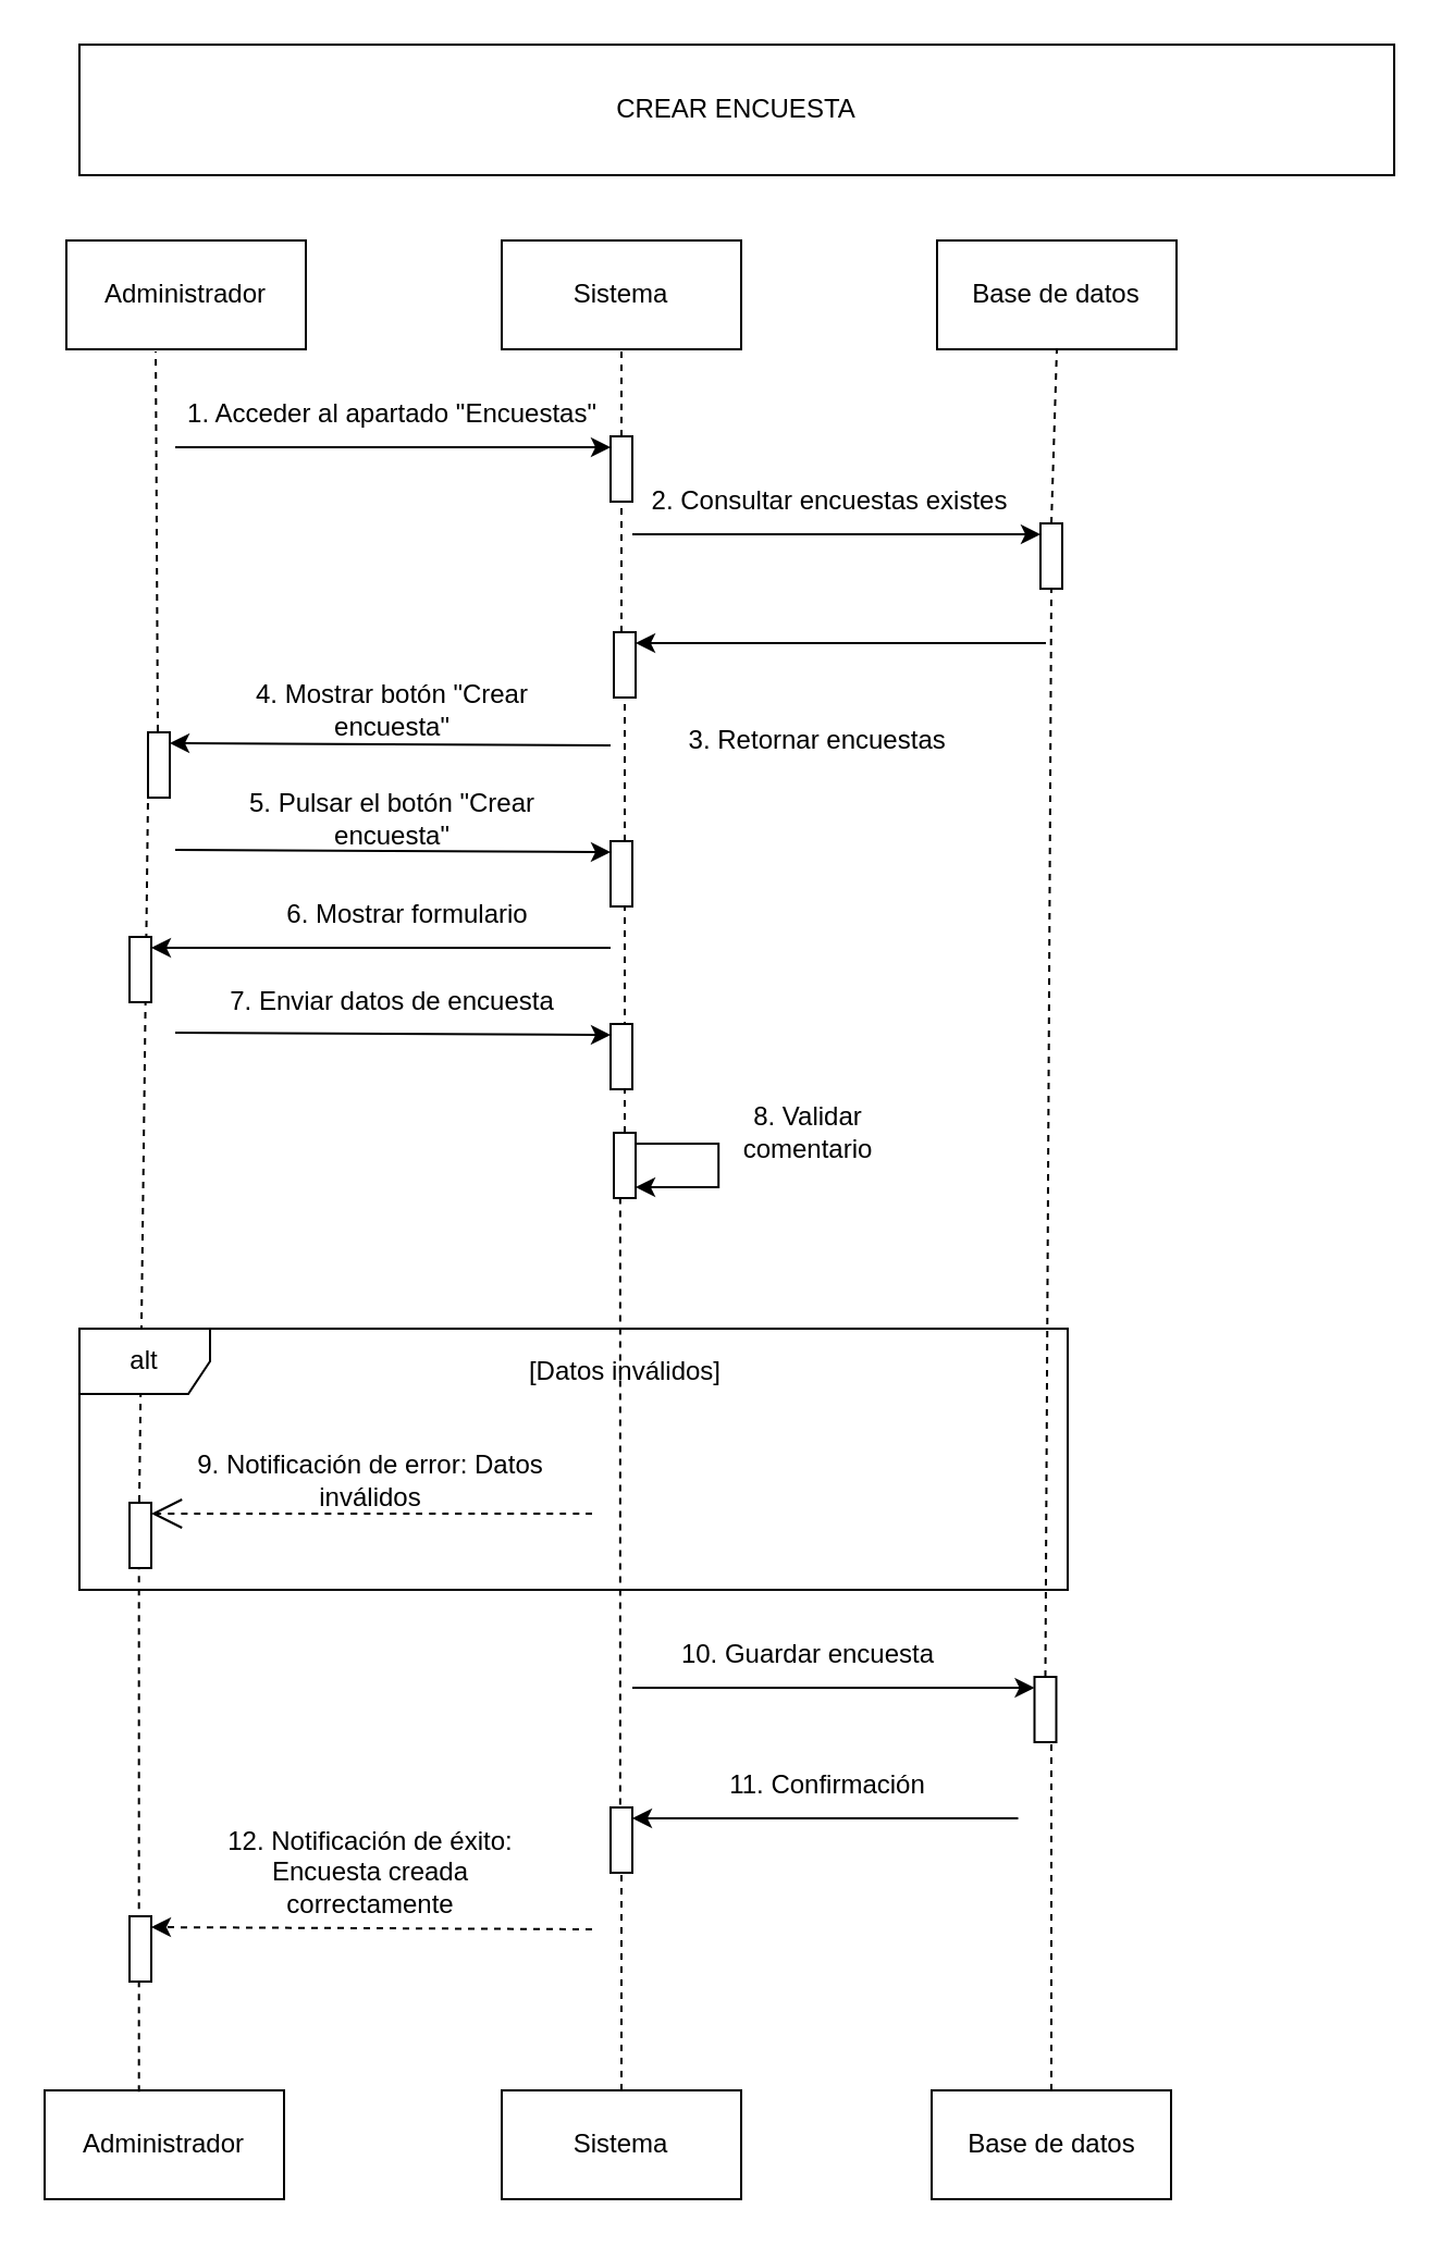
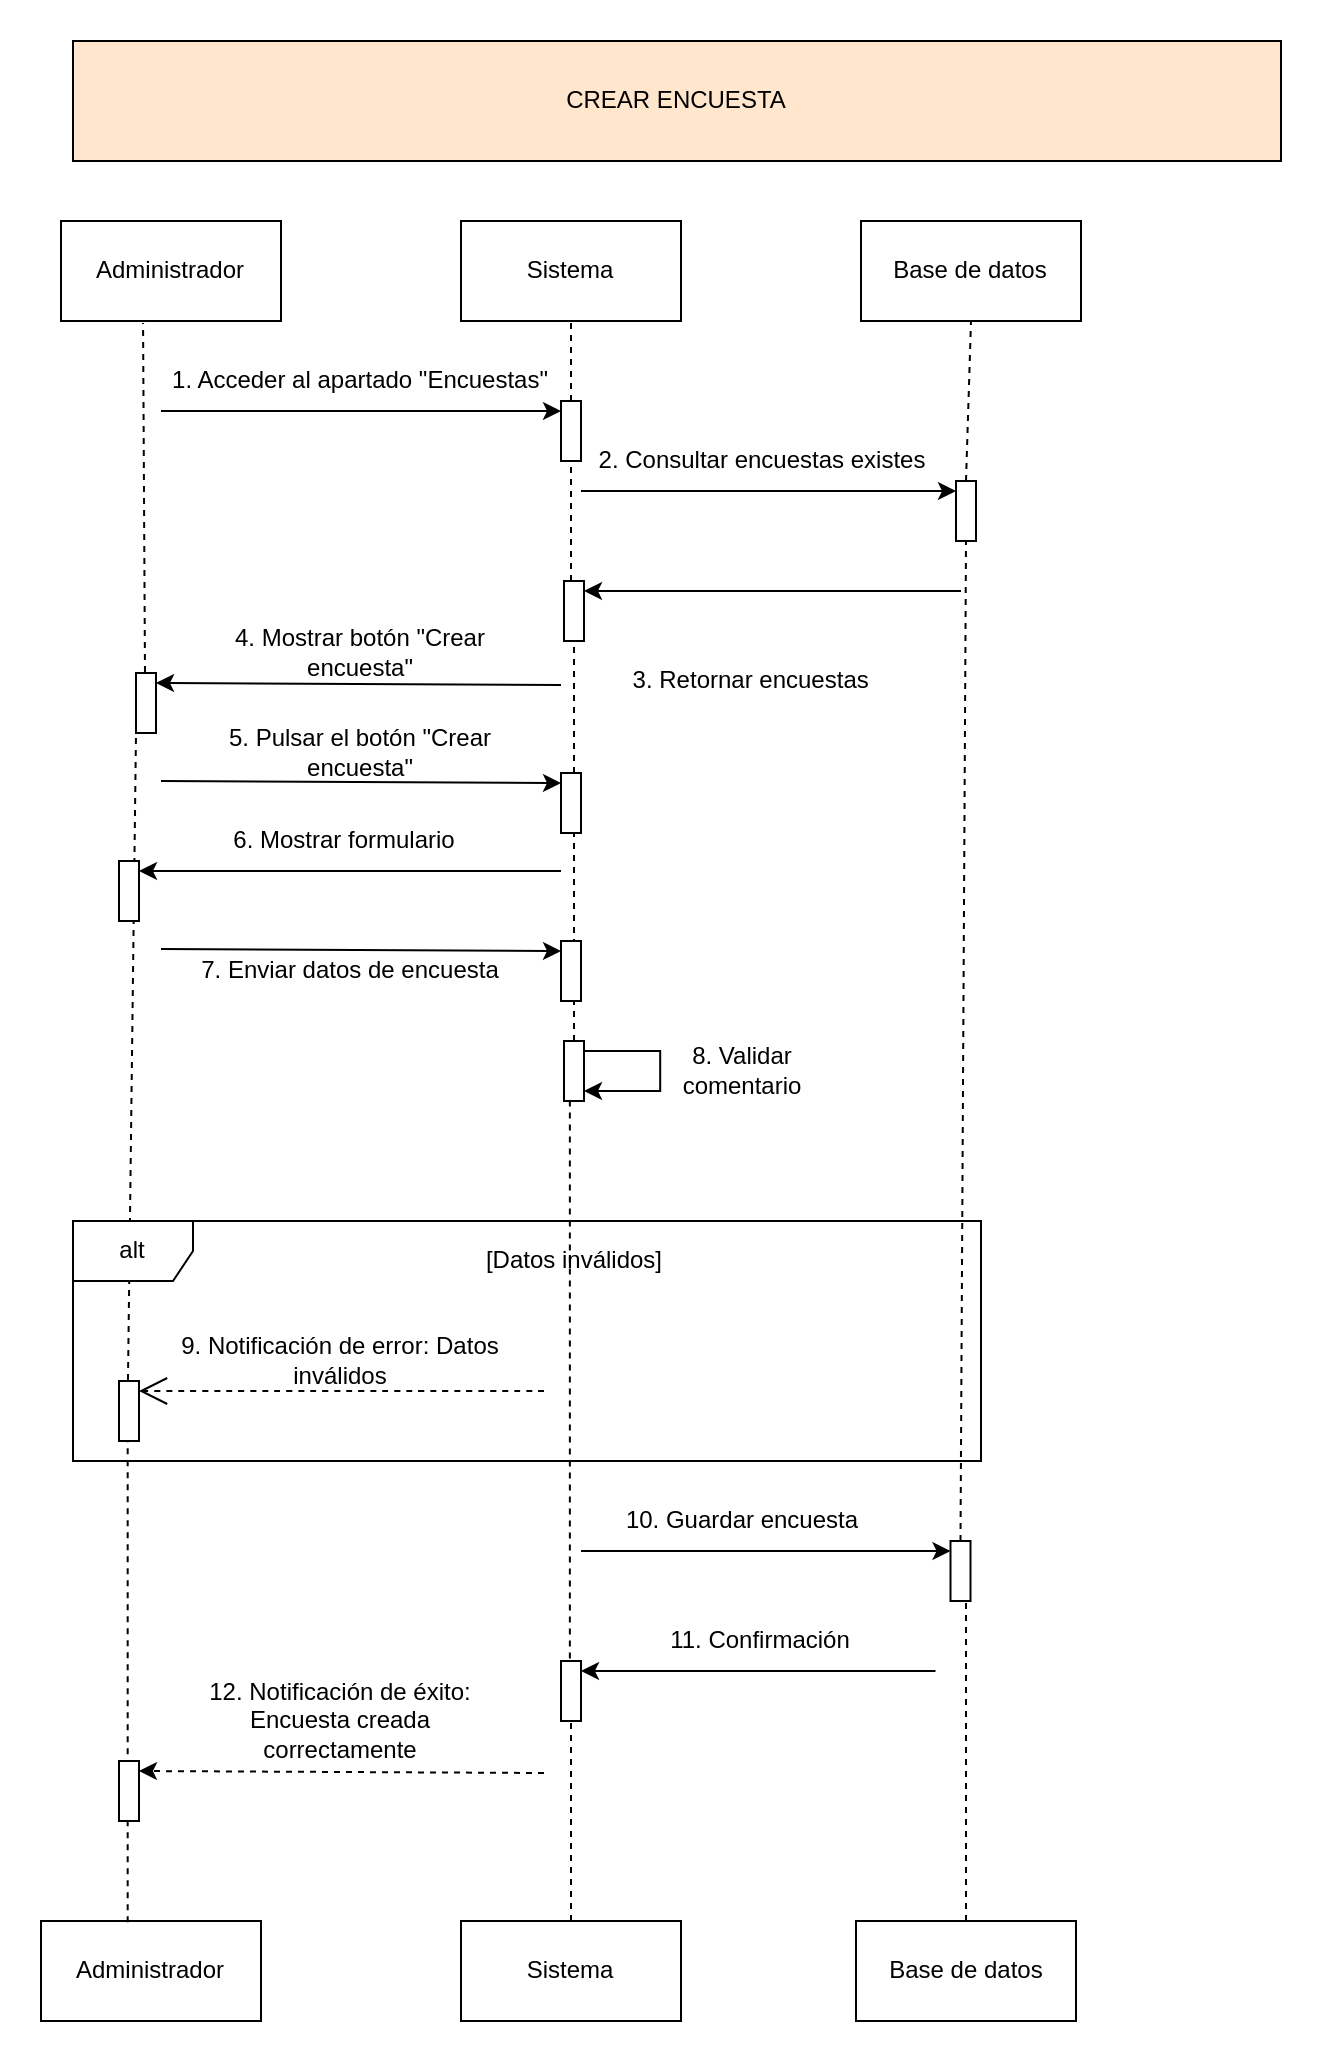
- <mxCell id="58" value="CREAR ENCUESTA" style="rounded=0;whiteSpace=wrap;html=1;" vertex="1" parent="1"><mxGeometry x="36" y="20" width="604" height="60" as="geometry" /></mxCell>
+ <mxCell id="58" value="CREAR ENCUESTA" style="rounded=0;whiteSpace=wrap;html=1;fillColor=#ffe6cc;" vertex="1" parent="1"><mxGeometry x="36" y="20" width="604" height="60" as="geometry" /></mxCell>
- <mxCell id="54" value="6. Mostrar formulario" style="text;html=1;align=center;verticalAlign=middle;whiteSpace=wrap;rounded=0;" vertex="1" parent="1"><mxGeometry x="101.5" y="410" width="170" height="20" as="geometry" /></mxCell>
+ <mxCell id="54" value="6. Mostrar formulario" style="text;html=1;align=center;verticalAlign=middle;whiteSpace=wrap;rounded=0;" vertex="1" parent="1"><mxGeometry x="86.5" y="410" width="170" height="20" as="geometry" /></mxCell>
- <mxCell id="57" value="7. Enviar datos de encuesta" style="text;html=1;align=center;verticalAlign=middle;whiteSpace=wrap;rounded=0;" vertex="1" parent="1"><mxGeometry x="95" y="450" width="170" height="20" as="geometry" /></mxCell>
+ <mxCell id="57" value="7. Enviar datos de encuesta" style="text;html=1;align=center;verticalAlign=middle;whiteSpace=wrap;rounded=0;" vertex="1" parent="1"><mxGeometry x="90" y="475" width="170" height="20" as="geometry" /></mxCell>
- <mxCell id="38" value="8. Validar comentario" style="text;html=1;align=center;verticalAlign=middle;whiteSpace=wrap;rounded=0;" vertex="1" parent="1"><mxGeometry x="316" y="510" width="110" height="20" as="geometry" /></mxCell>
+ <mxCell id="38" value="8. Validar comentario" style="text;html=1;align=center;verticalAlign=middle;whiteSpace=wrap;rounded=0;" vertex="1" parent="1"><mxGeometry x="316" y="525" width="110" height="20" as="geometry" /></mxCell>
